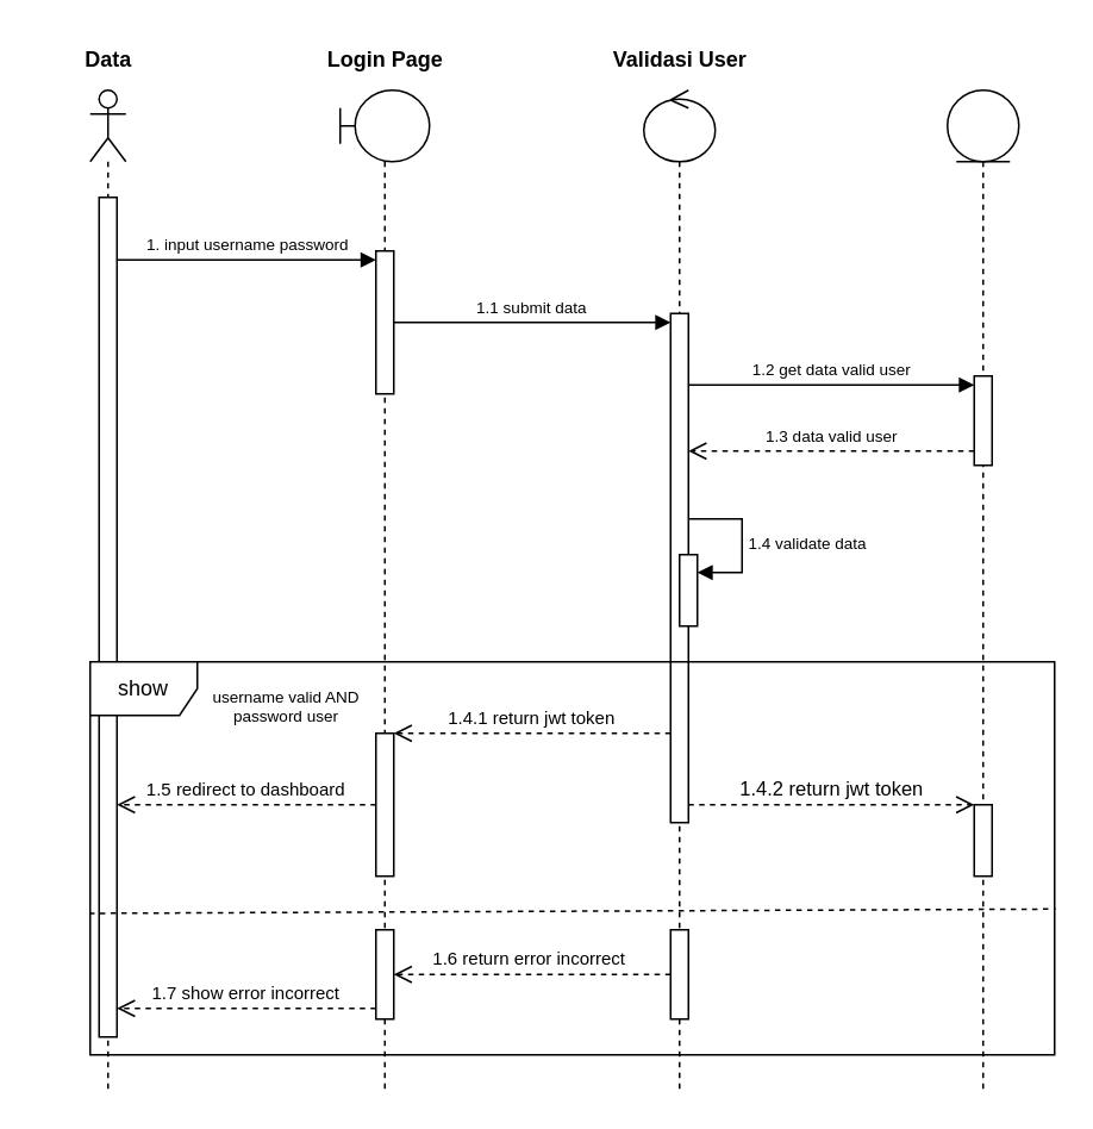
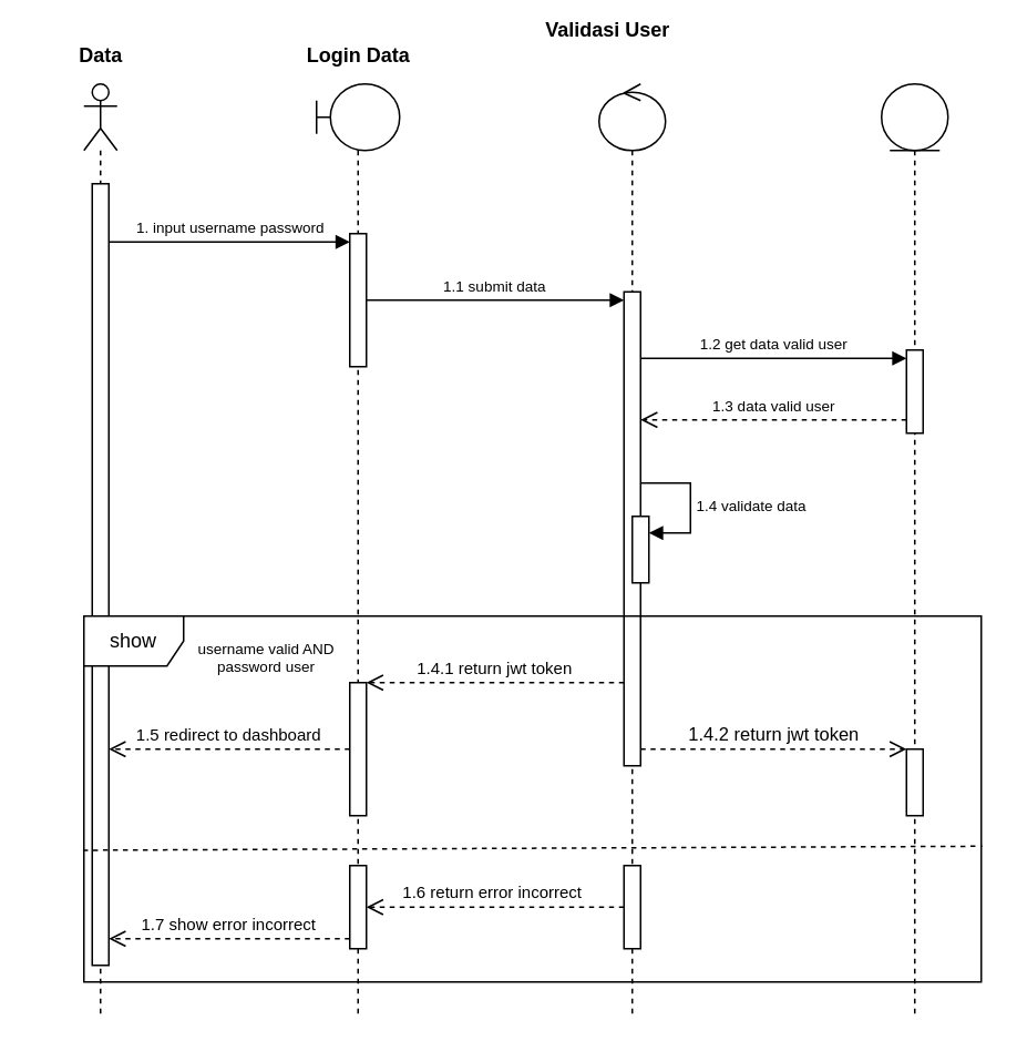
- <mxCell id="13" value="Login Page" style="text;align=center;fontStyle=1;verticalAlign=middle;spacingLeft=3;spacingRight=3;strokeColor=none;rotatable=0;points=[[0,0.5],[1,0.5]];portConstraint=eastwest;html=1;" vertex="1" parent="1"><mxGeometry x="175" y="20" width="80" height="26" as="geometry" /></mxCell>
+ <mxCell id="13" value="Login Data" style="text;align=center;fontStyle=1;verticalAlign=middle;spacingLeft=3;spacingRight=3;strokeColor=none;rotatable=0;points=[[0,0.5],[1,0.5]];portConstraint=eastwest;html=1;" vertex="1" parent="1"><mxGeometry x="175" y="20" width="80" height="26" as="geometry" /></mxCell>
- <mxCell id="14" value="Validasi User" style="text;align=center;fontStyle=1;verticalAlign=middle;spacingLeft=3;spacingRight=3;strokeColor=none;rotatable=0;points=[[0,0.5],[1,0.5]];portConstraint=eastwest;html=1;" vertex="1" parent="1"><mxGeometry x="340" y="20" width="80" height="26" as="geometry" /></mxCell>
+ <mxCell id="14" value="Validasi User" style="text;align=center;fontStyle=1;verticalAlign=middle;spacingLeft=3;spacingRight=3;strokeColor=none;rotatable=0;points=[[0,0.5],[1,0.5]];portConstraint=eastwest;html=1;" vertex="1" parent="1"><mxGeometry x="325" y="5" width="80" height="26" as="geometry" /></mxCell>
